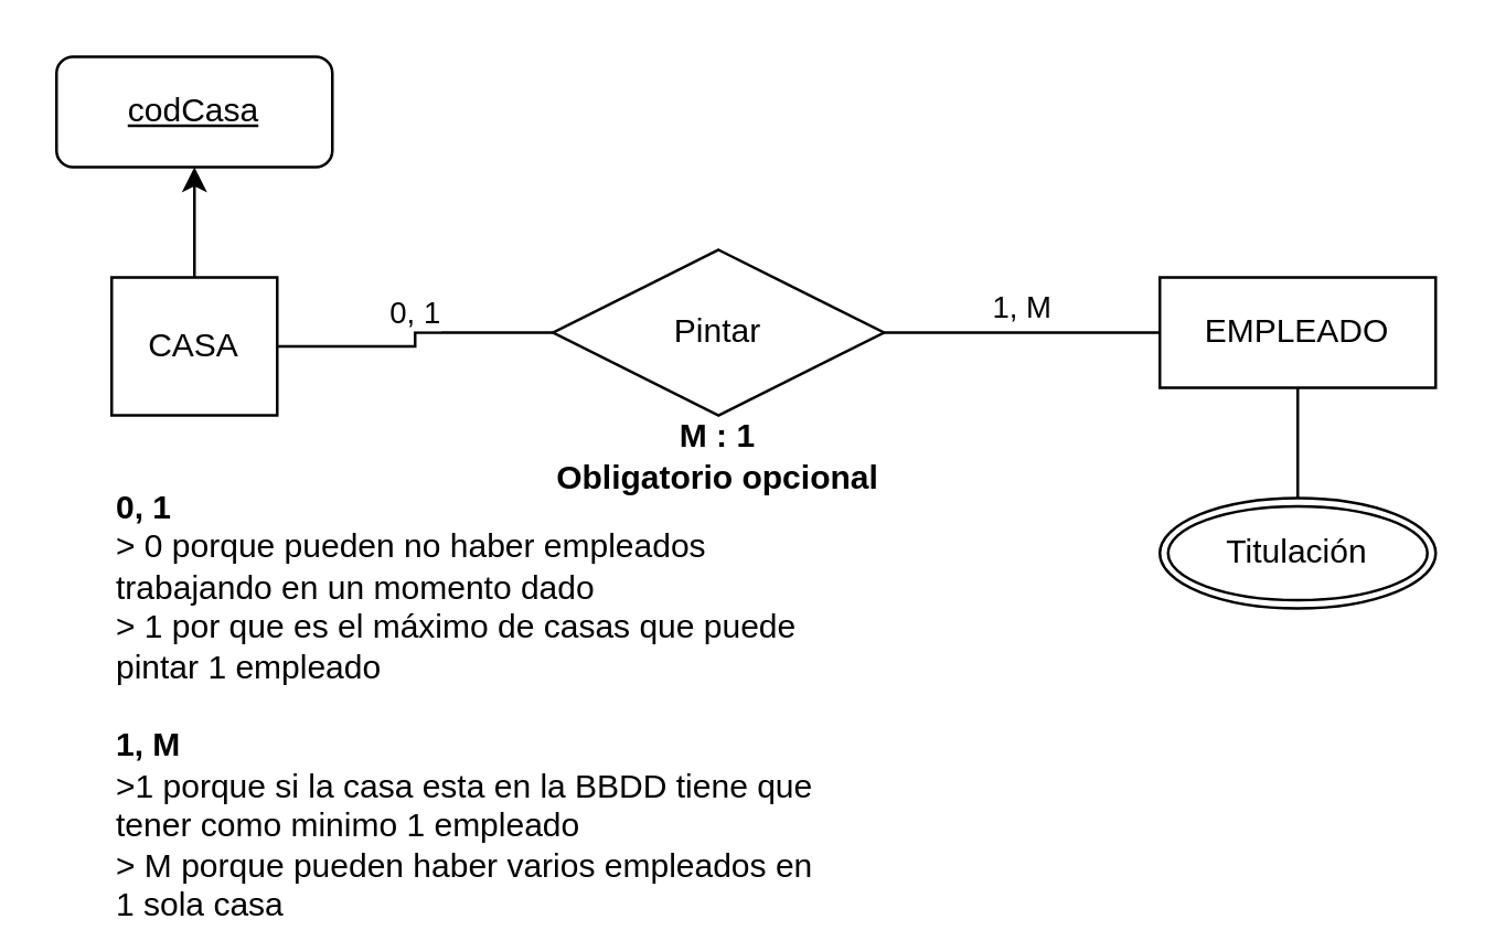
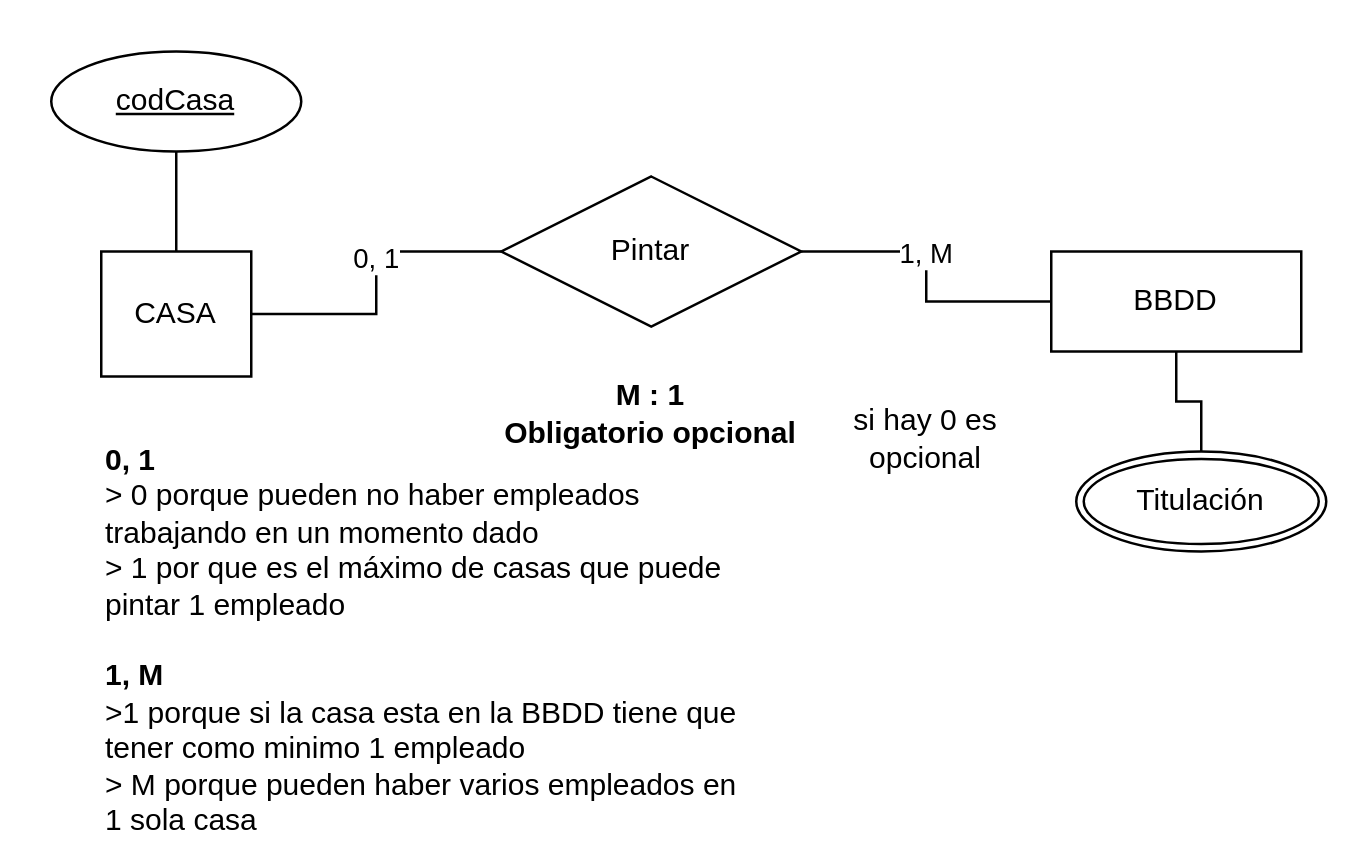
- <mxCell id="12" value="&lt;u&gt;codCasa&lt;/u&gt;" style="whiteSpace=wrap;html=1;align=center;rounded=1;" vertex="1" parent="1"><mxGeometry x="20" y="20" width="100" height="40" as="geometry" /></mxCell>
+ <mxCell id="12" value="&lt;u&gt;codCasa&lt;/u&gt;" style="ellipse;whiteSpace=wrap;html=1;align=center;" vertex="1" parent="1"><mxGeometry x="20" y="20" width="100" height="40" as="geometry" /></mxCell>
- <mxCell id="13" value="" style="endArrow=classic;html=1;rounded=0;exitX=0.5;exitY=0;exitDx=0;exitDy=0;entryX=0.5;entryY=1;entryDx=0;entryDy=0;" edge="1" parent="1" source="2" target="12"><mxGeometry width="50" height="50" relative="1" as="geometry"><mxPoint x="169.76" y="80" as="sourcePoint" /><mxPoint x="169.76" y="40" as="targetPoint" /></mxGeometry></mxCell>
+ <mxCell id="13" value="" style="endArrow=none;html=1;rounded=0;exitX=0.5;exitY=0;exitDx=0;exitDy=0;entryX=0.5;entryY=1;entryDx=0;entryDy=0;" edge="1" parent="1" source="2" target="12"><mxGeometry width="50" height="50" relative="1" as="geometry"><mxPoint x="169.76" y="80" as="sourcePoint" /><mxPoint x="169.76" y="40" as="targetPoint" /></mxGeometry></mxCell>
- <mxCell id="4" value="Pintar" style="shape=rhombus;perimeter=rhombusPerimeter;whiteSpace=wrap;html=1;align=center;" parent="1" vertex="1"><mxGeometry x="200" y="90" width="120" height="60" as="geometry" /></mxCell>
+ <mxCell id="4" value="Pintar" style="shape=rhombus;perimeter=rhombusPerimeter;whiteSpace=wrap;html=1;align=center;" parent="1" vertex="1"><mxGeometry x="200" y="70" width="120" height="60" as="geometry" /></mxCell>
- <mxCell id="3" value="EMPLEADO" style="whiteSpace=wrap;html=1;align=center;" parent="1" vertex="1"><mxGeometry x="420" y="100" width="100" height="40" as="geometry" /></mxCell>
+ <mxCell id="3" value="BBDD" style="whiteSpace=wrap;html=1;align=center;" parent="1" vertex="1"><mxGeometry x="420" y="100" width="100" height="40" as="geometry" /></mxCell>
+ <mxCell id="9" value="si hay 0 es opcional" style="text;html=1;align=center;verticalAlign=middle;whiteSpace=wrap;rounded=0;" parent="1" vertex="1"><mxGeometry x="340" y="160" width="60" height="30" as="geometry" /></mxCell>
- <mxCell id="10" value="Titulación" style="ellipse;shape=doubleEllipse;margin=3;whiteSpace=wrap;html=1;align=center;" parent="1" vertex="1"><mxGeometry x="420" y="180" width="100" height="40" as="geometry" /></mxCell>
+ <mxCell id="10" value="Titulación" style="ellipse;shape=doubleEllipse;margin=3;whiteSpace=wrap;html=1;align=center;" parent="1" vertex="1"><mxGeometry x="430" y="180" width="100" height="40" as="geometry" /></mxCell>
